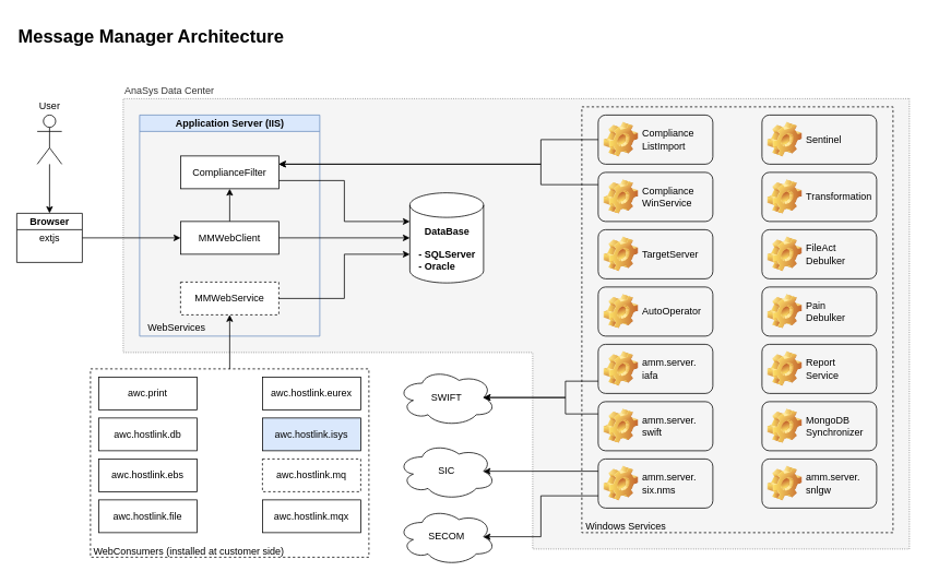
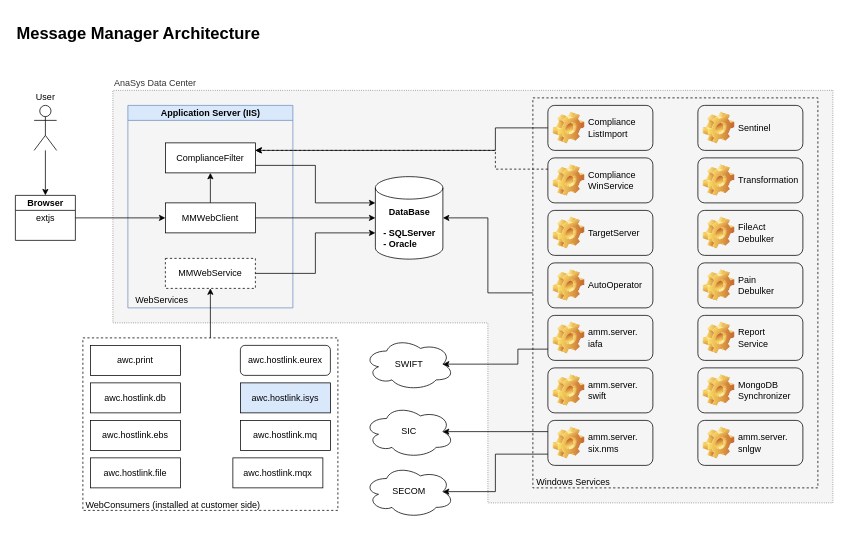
- <mxCell id="21" style="edgeStyle=orthogonalEdgeStyle;rounded=0;orthogonalLoop=1;jettySize=auto;html=1;exitX=0;exitY=0.25;exitDx=0;exitDy=0;entryX=1;entryY=0.25;entryDx=0;entryDy=0;endArrow=classic;endFill=1;fontSize=12;" edge="1" parent="1" source="22" target="9"><mxGeometry relative="1" as="geometry"><Array as="points"><mxPoint x="660" y="225" /><mxPoint x="660" y="200" /></Array></mxGeometry></mxCell>
+ <mxCell id="21" style="edgeStyle=orthogonalEdgeStyle;rounded=0;orthogonalLoop=1;jettySize=auto;html=1;exitX=0;exitY=0.25;exitDx=0;exitDy=0;entryX=1;entryY=0.25;entryDx=0;entryDy=0;endArrow=classic;endFill=1;fontSize=12;dashed=1;" edge="1" parent="1" source="22" target="9"><mxGeometry relative="1" as="geometry"><Array as="points"><mxPoint x="660" y="225" /><mxPoint x="660" y="200" /></Array></mxGeometry></mxCell>
+ <mxCell id="4" style="edgeStyle=orthogonalEdgeStyle;rounded=0;orthogonalLoop=1;jettySize=auto;html=1;exitX=1;exitY=0.5;exitDx=0;exitDy=0;exitPerimeter=0;endArrow=none;endFill=0;fontSize=12;startArrow=classic;startFill=1;" edge="1" parent="1" source="5" target="3"><mxGeometry relative="1" as="geometry" /></mxCell>
- <mxCell id="39" value="awc.hostlink.eurex" style="html=1;whiteSpace=wrap;container=1;recursiveResize=0;collapsible=0;spacingLeft=0;" vertex="1" parent="1"><mxGeometry x="320" y="460" width="120" height="40" as="geometry" /></mxCell>
+ <mxCell id="39" value="awc.hostlink.eurex" style="html=1;whiteSpace=wrap;container=1;recursiveResize=0;collapsible=0;spacingLeft=0;rounded=1;" vertex="1" parent="1"><mxGeometry x="320" y="460" width="120" height="40" as="geometry" /></mxCell>
- <mxCell id="42" style="edgeStyle=orthogonalEdgeStyle;rounded=0;orthogonalLoop=1;jettySize=auto;html=1;exitX=0;exitY=0.25;exitDx=0;exitDy=0;entryX=0.875;entryY=0.5;entryDx=0;entryDy=0;entryPerimeter=0;endArrow=classic;endFill=1;fontSize=12;" edge="1" parent="1" source="43" target="24"><mxGeometry relative="1" as="geometry"><Array as="points"><mxPoint x="690" y="505" /><mxPoint x="690" y="485" /></Array></mxGeometry></mxCell>
- <mxCell id="36" value="awc.hostlink.mq" style="html=1;whiteSpace=wrap;container=1;recursiveResize=0;collapsible=0;spacingLeft=0;dashed=1;" vertex="1" parent="1"><mxGeometry x="320" y="560" width="120" height="40" as="geometry" /></mxCell>
+ <mxCell id="36" value="awc.hostlink.mq" style="html=1;whiteSpace=wrap;container=1;recursiveResize=0;collapsible=0;spacingLeft=0;" vertex="1" parent="1"><mxGeometry x="320" y="560" width="120" height="40" as="geometry" /></mxCell>
- <mxCell id="37" value="awc.hostlink.mqx" style="html=1;whiteSpace=wrap;container=1;recursiveResize=0;collapsible=0;spacingLeft=0;" vertex="1" parent="1"><mxGeometry x="320" y="610" width="120" height="40" as="geometry" /></mxCell>
+ <mxCell id="37" value="awc.hostlink.mqx" style="html=1;whiteSpace=wrap;container=1;recursiveResize=0;collapsible=0;spacingLeft=0;" vertex="1" parent="1"><mxGeometry x="310" y="610" width="120" height="40" as="geometry" /></mxCell>
